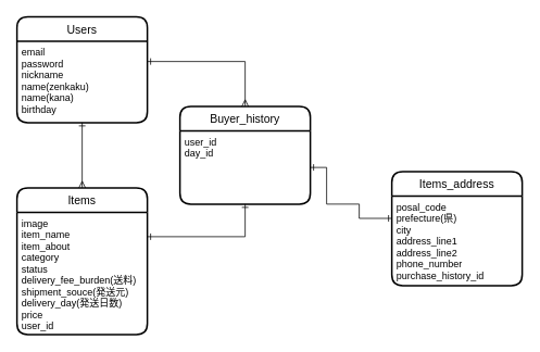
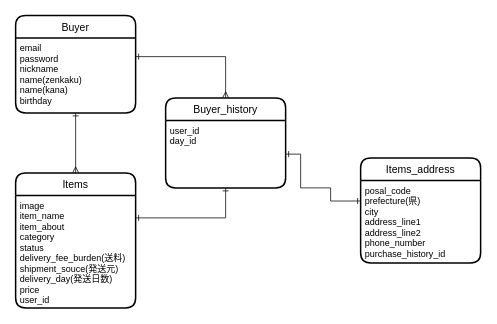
- <mxCell id="3" value="Users" style="swimlane;childLayout=stackLayout;horizontal=1;startSize=30;horizontalStack=0;rounded=1;fontSize=14;fontStyle=0;strokeWidth=2;resizeParent=0;resizeLast=1;shadow=0;dashed=0;align=center;" vertex="1" parent="1"><mxGeometry x="20" y="20" width="160" height="130" as="geometry" /></mxCell>
+ <mxCell id="3" value="Buyer" style="swimlane;childLayout=stackLayout;horizontal=1;startSize=30;horizontalStack=0;rounded=1;fontSize=14;fontStyle=0;strokeWidth=2;resizeParent=0;resizeLast=1;shadow=0;dashed=0;align=center;" vertex="1" parent="1"><mxGeometry x="20" y="20" width="160" height="130" as="geometry" /></mxCell>
